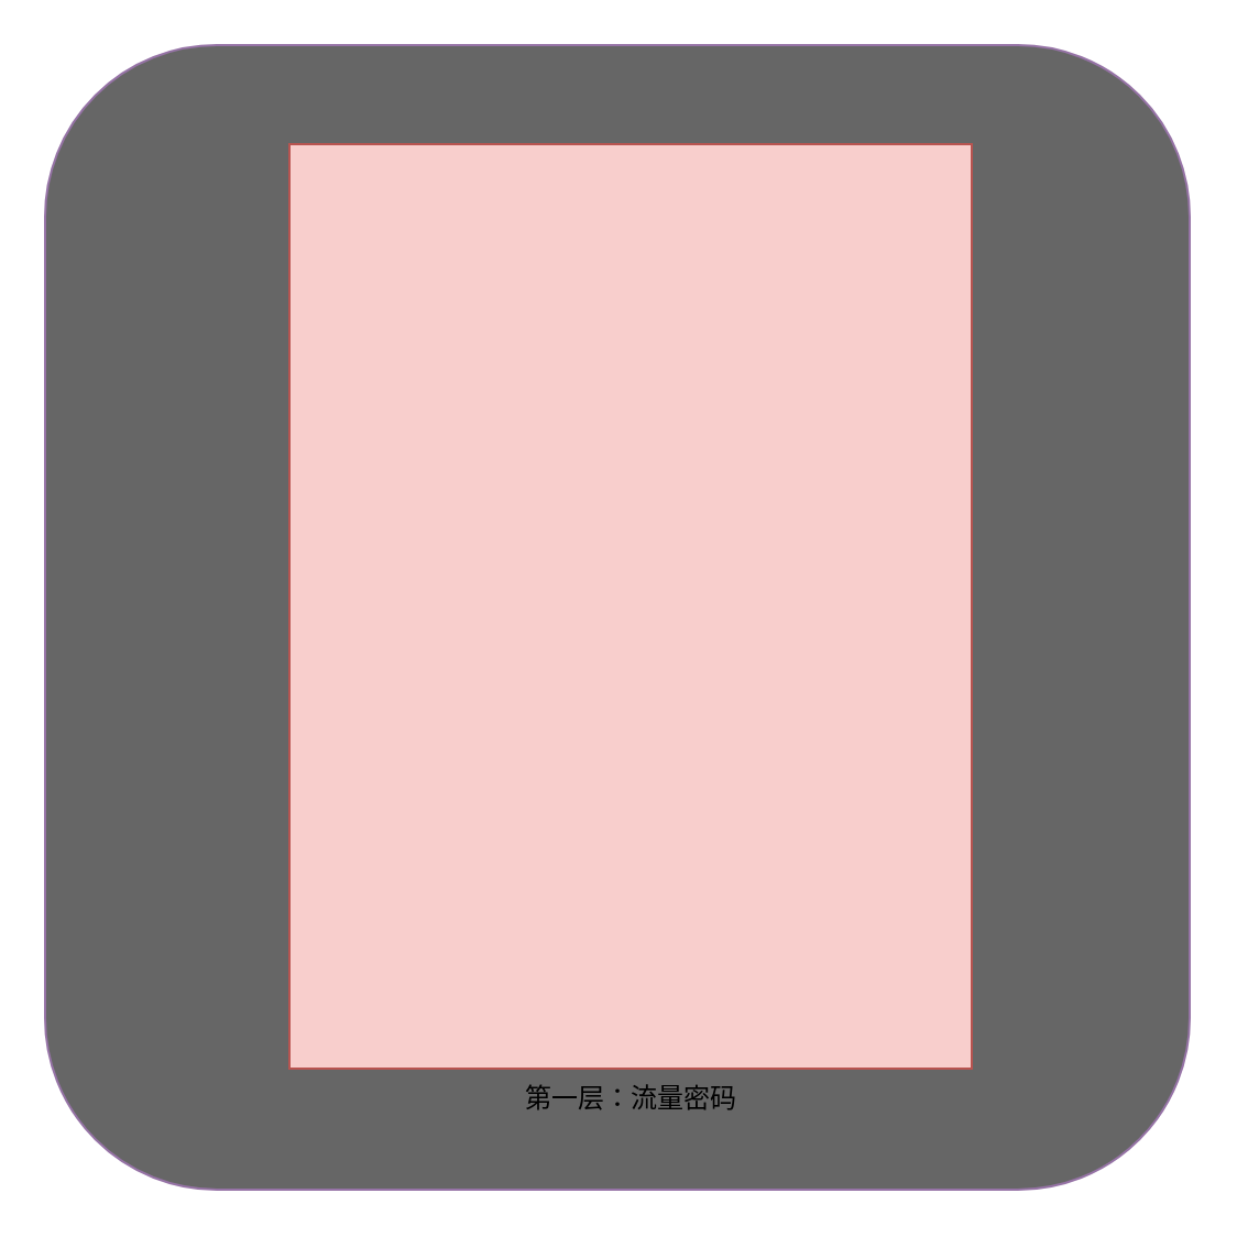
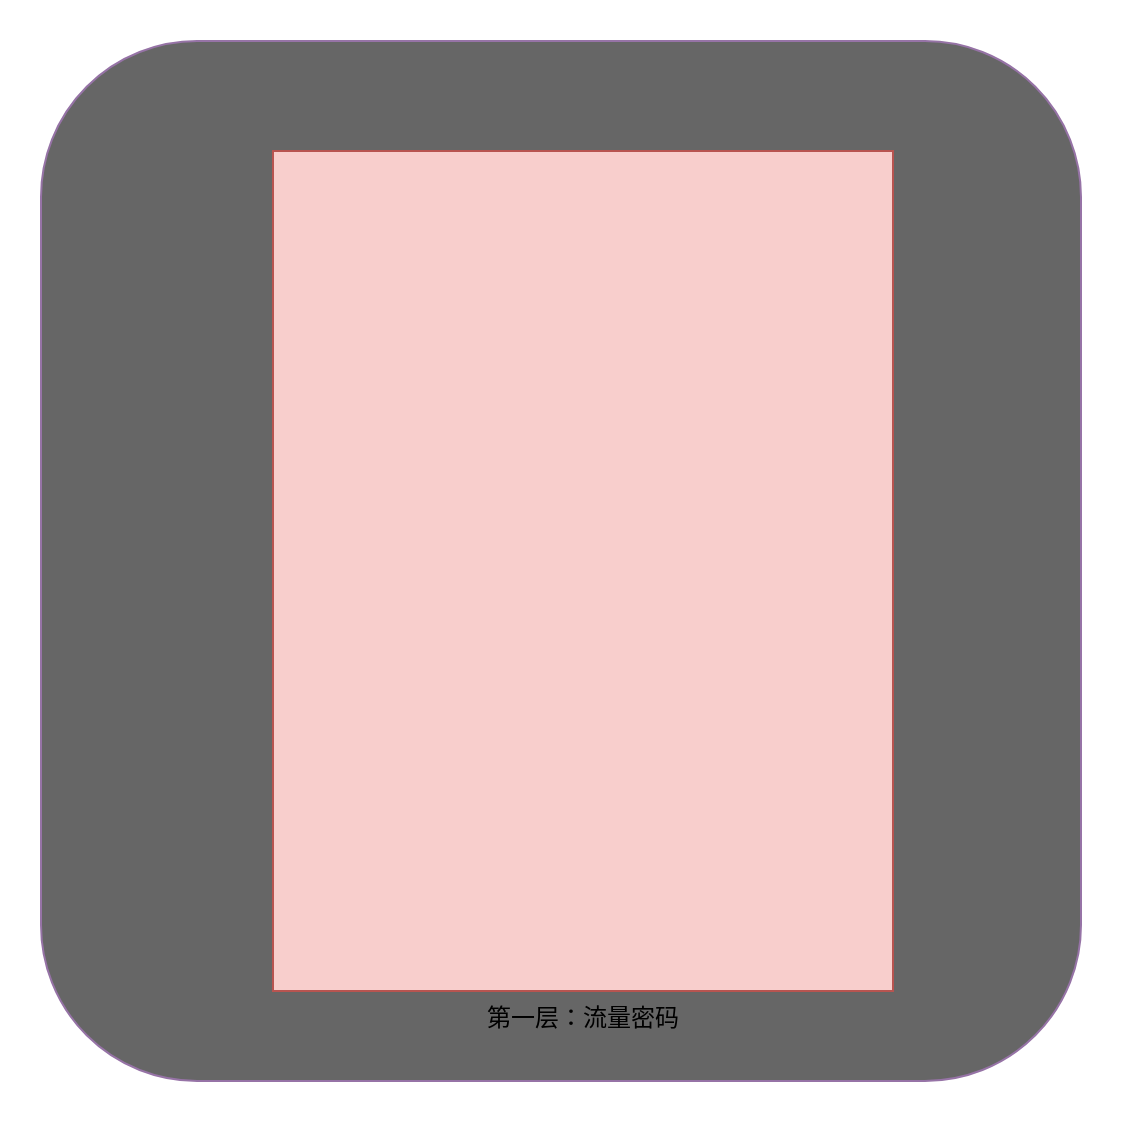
- <mxCell id="3" value="第一层：流量密码" style="verticalLabelPosition=bottom;verticalAlign=top;html=1;shape=mxgraph.basic.rect;fillColor2=none;strokeWidth=1;size=20;indent=5;fillColor=#f8cecc;strokeColor=#b85450;" vertex="1" parent="1"><mxGeometry x="131" y="65" width="310" height="420" as="geometry" /></mxCell>
+ <mxCell id="3" value="第一层：流量密码" style="verticalLabelPosition=bottom;verticalAlign=top;html=1;shape=mxgraph.basic.rect;fillColor2=none;strokeWidth=1;size=20;indent=5;fillColor=#f8cecc;strokeColor=#b85450;" vertex="1" parent="1"><mxGeometry x="136" y="75" width="310" height="420" as="geometry" /></mxCell>
